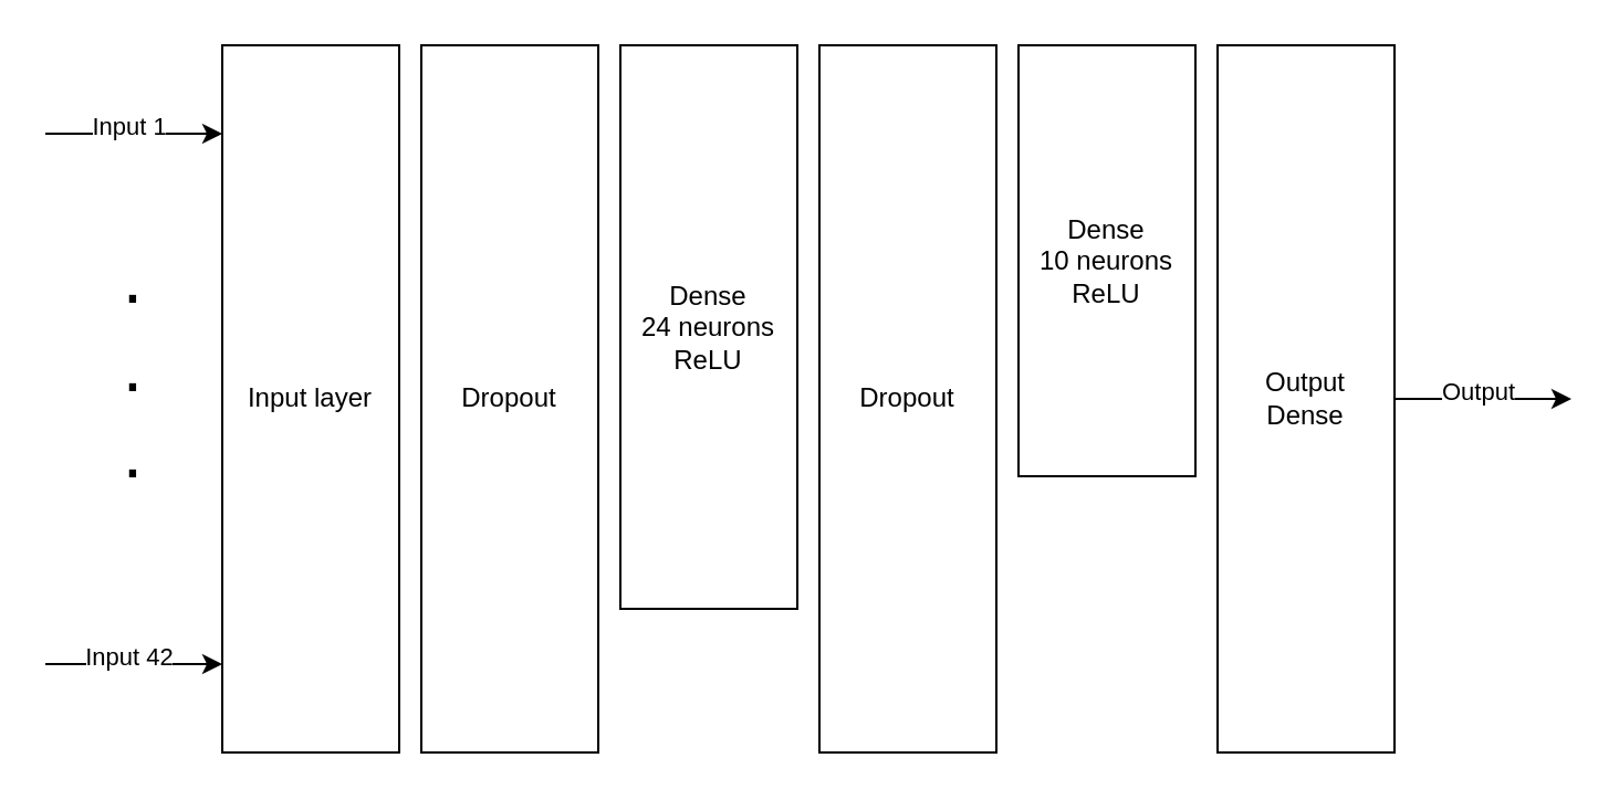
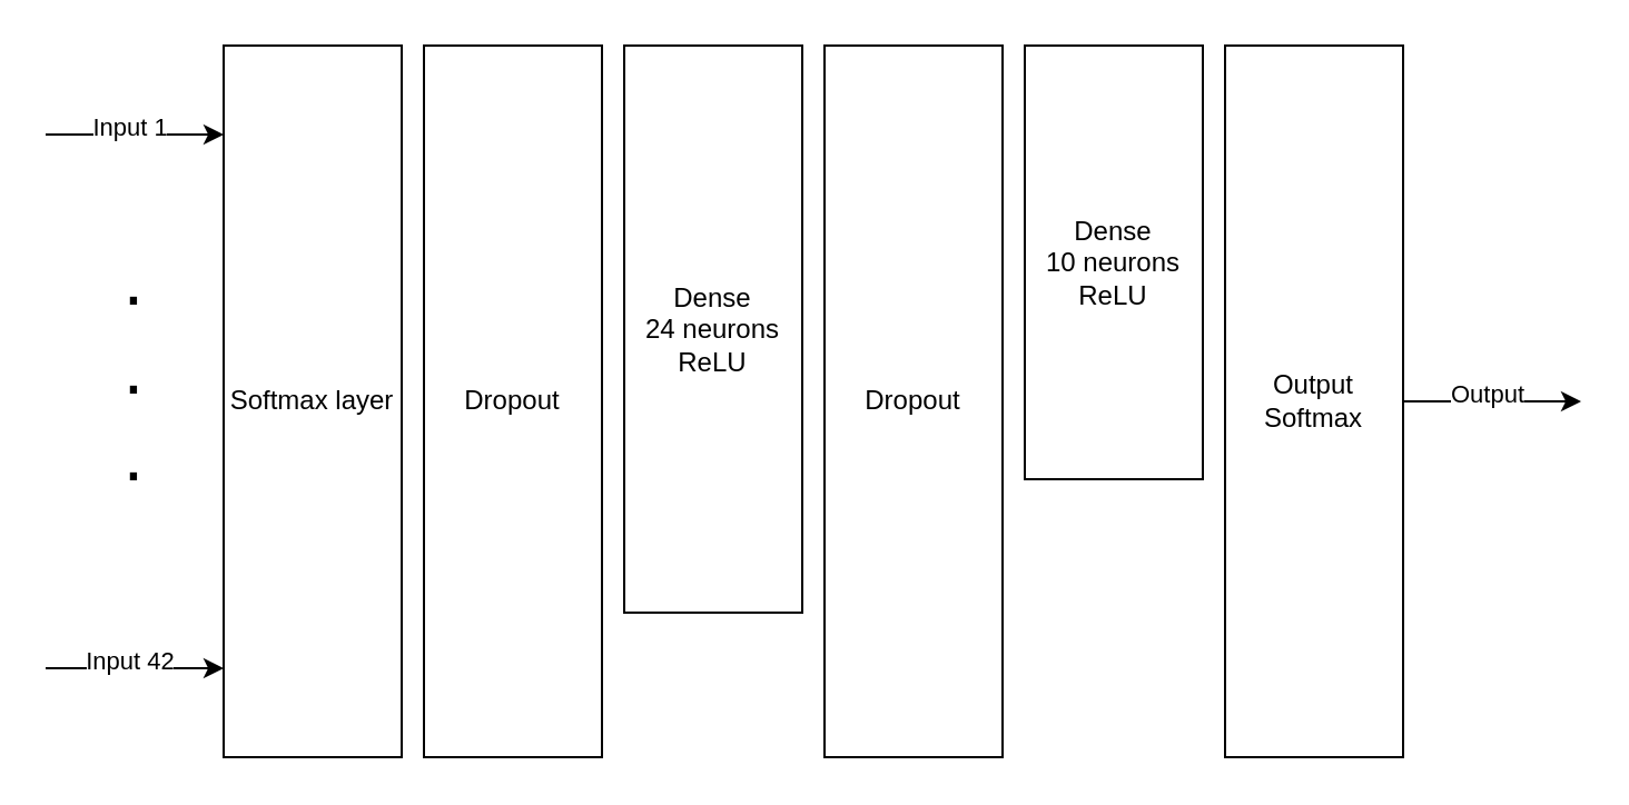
- <mxCell id="2" value="Input layer&lt;br&gt;" style="rounded=0;whiteSpace=wrap;html=1;" parent="1" vertex="1"><mxGeometry x="100" y="20" width="80" height="320" as="geometry" /></mxCell>
+ <mxCell id="2" value="Softmax layer&lt;br&gt;" style="rounded=0;whiteSpace=wrap;html=1;" parent="1" vertex="1"><mxGeometry x="100" y="20" width="80" height="320" as="geometry" /></mxCell>
- <mxCell id="11" value="Output&lt;br&gt;Dense" style="rounded=0;whiteSpace=wrap;html=1;" parent="1" vertex="1"><mxGeometry x="550" y="20" width="80" height="320" as="geometry" /></mxCell>
+ <mxCell id="11" value="Output&lt;br&gt;Softmax" style="rounded=0;whiteSpace=wrap;html=1;" parent="1" vertex="1"><mxGeometry x="550" y="20" width="80" height="320" as="geometry" /></mxCell>
